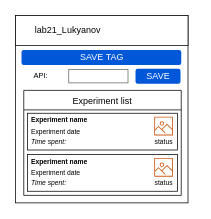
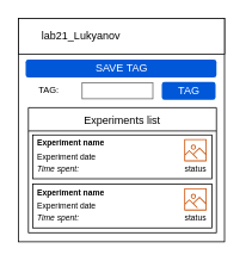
- <mxCell id="6" value="API:" style="text;html=1;strokeColor=none;fillColor=none;align=center;verticalAlign=middle;whiteSpace=wrap;rounded=0;fontSize=10;" parent="1" vertex="1"><mxGeometry x="28" y="90" width="52" height="20" as="geometry" /></mxCell>
+ <mxCell id="6" value="TAG:" style="text;html=1;strokeColor=none;fillColor=none;align=center;verticalAlign=middle;whiteSpace=wrap;rounded=0;fontSize=10;" parent="1" vertex="1"><mxGeometry x="28" y="90" width="52" height="20" as="geometry" /></mxCell>
- <mxCell id="8" value="SAVE" style="rounded=1;fillColor=#0057D8;align=center;strokeColor=none;html=1;fontColor=#ffffff;fontSize=12" parent="1" vertex="1"><mxGeometry x="180" y="91" width="60" height="20" as="geometry" /></mxCell>
+ <mxCell id="8" value="TAG" style="rounded=1;fillColor=#0057D8;align=center;strokeColor=none;html=1;fontColor=#ffffff;fontSize=12" parent="1" vertex="1"><mxGeometry x="180" y="91" width="60" height="20" as="geometry" /></mxCell>
- <mxCell id="9" value="Experiment list" style="swimlane;fontStyle=0;childLayout=stackLayout;horizontal=1;startSize=26;fillColor=none;horizontalStack=0;resizeParent=1;resizeParentMax=0;resizeLast=0;collapsible=1;marginBottom=0;" parent="1" vertex="1"><mxGeometry x="31" y="120" width="210" height="140" as="geometry" /></mxCell>
+ <mxCell id="9" value="Experiments list" style="swimlane;fontStyle=0;childLayout=stackLayout;horizontal=1;startSize=26;fillColor=none;horizontalStack=0;resizeParent=1;resizeParentMax=0;resizeLast=0;collapsible=1;marginBottom=0;" parent="1" vertex="1"><mxGeometry x="31" y="120" width="210" height="140" as="geometry" /></mxCell>
